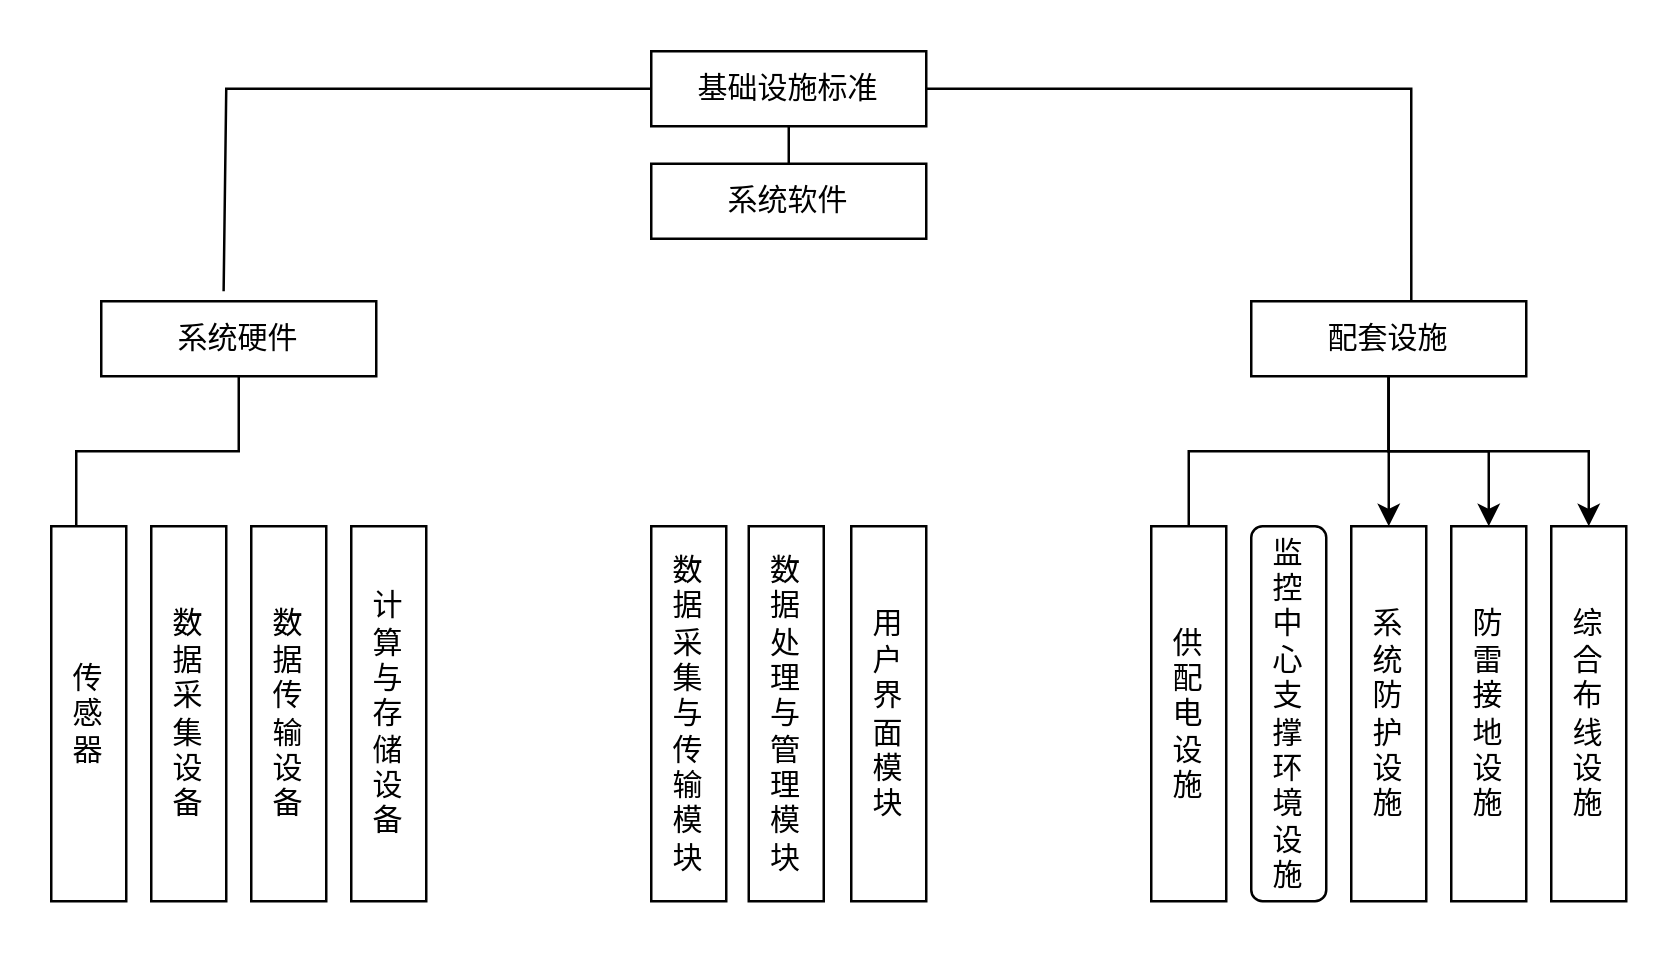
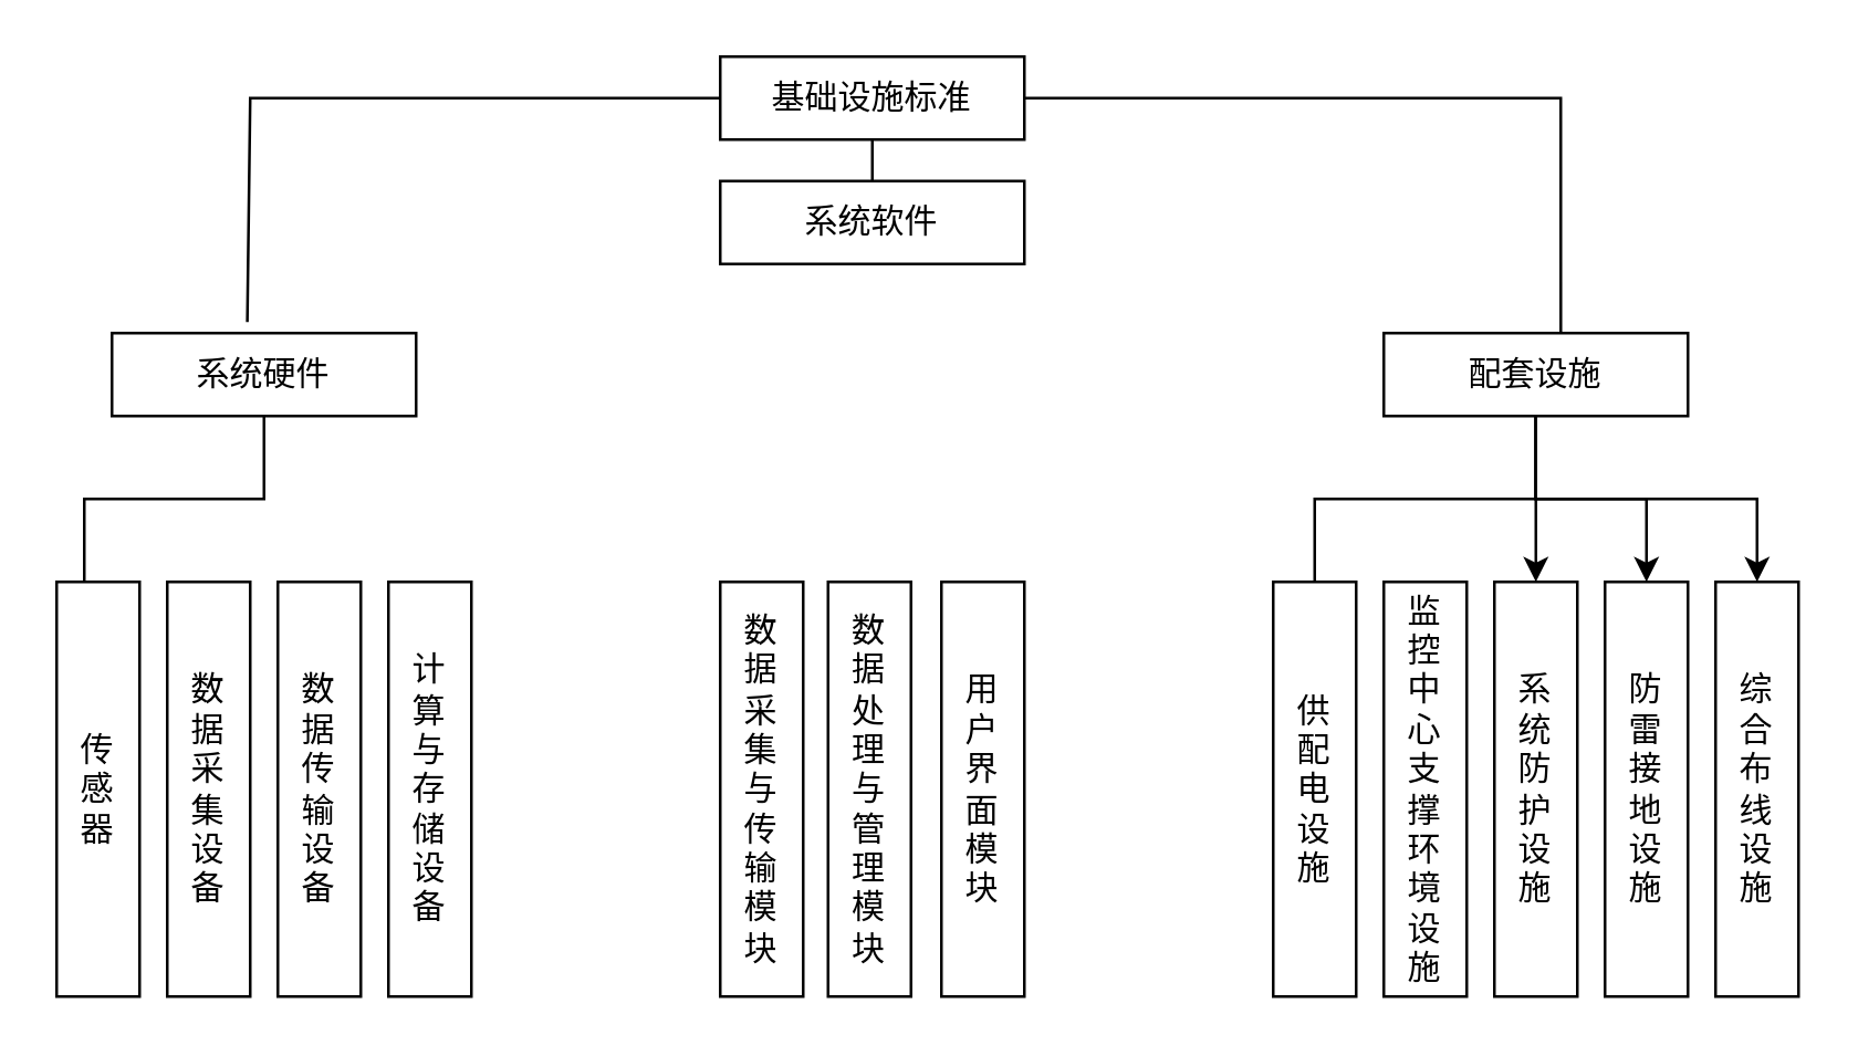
- <mxCell id="23" value="监&lt;div&gt;控&lt;/div&gt;&lt;div&gt;中&lt;/div&gt;&lt;div&gt;心&lt;/div&gt;&lt;div&gt;支&lt;/div&gt;&lt;div&gt;撑&lt;/div&gt;&lt;div&gt;环&lt;/div&gt;&lt;div&gt;境&lt;/div&gt;&lt;div&gt;设&lt;/div&gt;&lt;div&gt;施&lt;/div&gt;" style="whiteSpace=wrap;html=1;rounded=1;" vertex="1" parent="1"><mxGeometry x="500" y="210" width="30" height="150" as="geometry" /></mxCell>
+ <mxCell id="23" value="监&lt;div&gt;控&lt;/div&gt;&lt;div&gt;中&lt;/div&gt;&lt;div&gt;心&lt;/div&gt;&lt;div&gt;支&lt;/div&gt;&lt;div&gt;撑&lt;/div&gt;&lt;div&gt;环&lt;/div&gt;&lt;div&gt;境&lt;/div&gt;&lt;div&gt;设&lt;/div&gt;&lt;div&gt;施&lt;/div&gt;" style="rounded=0;whiteSpace=wrap;html=1;" vertex="1" parent="1"><mxGeometry x="500" y="210" width="30" height="150" as="geometry" /></mxCell>
